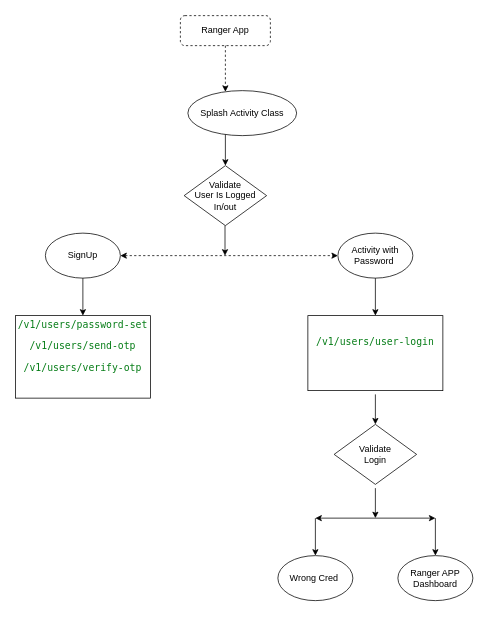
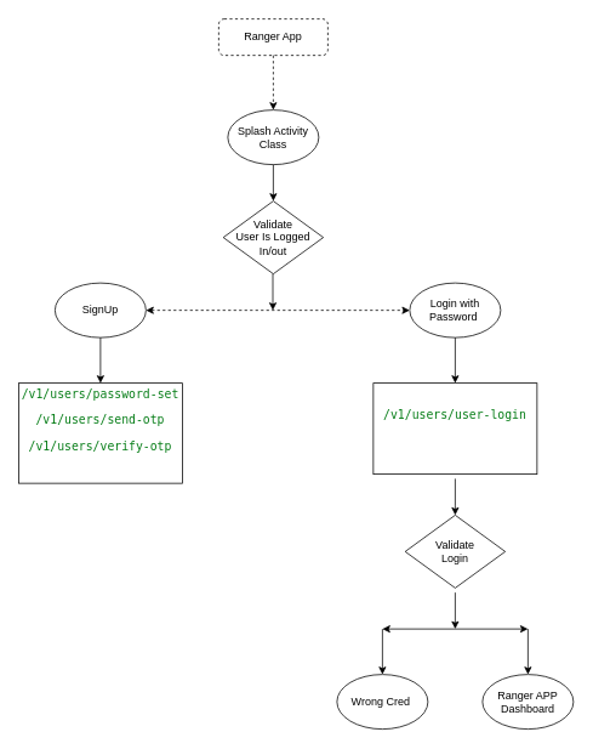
- <mxCell id="6" value="Splash Activity Class" style="ellipse;whiteSpace=wrap;html=1;" vertex="1" parent="1"><mxGeometry x="250" y="120" width="145" height="60" as="geometry" /></mxCell>
+ <mxCell id="6" value="Splash Activity Class" style="ellipse;whiteSpace=wrap;html=1;" vertex="1" parent="1"><mxGeometry x="250" y="120" width="100" height="60" as="geometry" /></mxCell>
- <mxCell id="12" value="Activity with Password&amp;nbsp;&lt;br&gt;" style="ellipse;whiteSpace=wrap;html=1;" vertex="1" parent="1"><mxGeometry x="450" y="310" width="100" height="60" as="geometry" /></mxCell>
+ <mxCell id="12" value="Login with Password&amp;nbsp;&lt;br&gt;" style="ellipse;whiteSpace=wrap;html=1;" vertex="1" parent="1"><mxGeometry x="450" y="310" width="100" height="60" as="geometry" /></mxCell>
